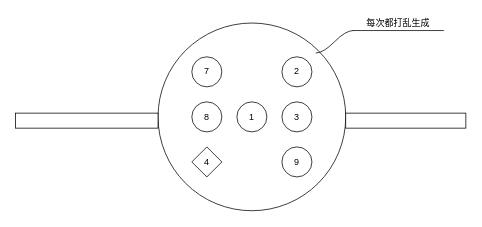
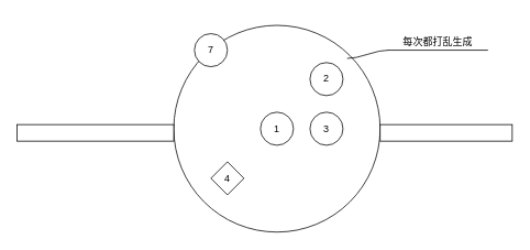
- <mxCell id="12" value="每次都打乱生成" style="whiteSpace=wrap;html=1;shape=partialRectangle;top=0;left=0;bottom=1;right=0;points=[[0,1],[1,1]];fillColor=none;align=center;verticalAlign=bottom;routingCenterY=0.5;snapToPoint=1;recursiveResize=0;autosize=1;treeFolding=1;treeMoving=1;newEdgeStyle={&quot;edgeStyle&quot;:&quot;entityRelationEdgeStyle&quot;,&quot;startArrow&quot;:&quot;none&quot;,&quot;endArrow&quot;:&quot;none&quot;,&quot;segment&quot;:10,&quot;curved&quot;:1};" vertex="1" parent="1"><mxGeometry x="470" y="20" width="120" height="20" as="geometry" /></mxCell>
+ <mxCell id="12" value="每次都打乱生成" style="whiteSpace=wrap;html=1;shape=partialRectangle;top=0;left=0;bottom=1;right=0;points=[[0,1],[1,1]];fillColor=none;align=center;verticalAlign=bottom;routingCenterY=0.5;snapToPoint=1;recursiveResize=0;autosize=1;treeFolding=1;treeMoving=1;newEdgeStyle={&quot;edgeStyle&quot;:&quot;entityRelationEdgeStyle&quot;,&quot;startArrow&quot;:&quot;none&quot;,&quot;endArrow&quot;:&quot;none&quot;,&quot;segment&quot;:10,&quot;curved&quot;:1};" vertex="1" parent="1"><mxGeometry x="470" y="40" width="120" height="20" as="geometry" /></mxCell>
- <mxCell id="5" value="7" style="ellipse;whiteSpace=wrap;html=1;aspect=fixed;" vertex="1" parent="1"><mxGeometry x="255" y="75" width="40" height="40" as="geometry" /></mxCell>
+ <mxCell id="5" value="7" style="ellipse;whiteSpace=wrap;html=1;aspect=fixed;" vertex="1" parent="1"><mxGeometry x="235" y="40" width="40" height="40" as="geometry" /></mxCell>
- <mxCell id="7" value="8" style="ellipse;whiteSpace=wrap;html=1;aspect=fixed;" vertex="1" parent="1"><mxGeometry x="255" y="135" width="40" height="40" as="geometry" /></mxCell>
- <mxCell id="11" value="9" style="ellipse;whiteSpace=wrap;html=1;aspect=fixed;" vertex="1" parent="1"><mxGeometry x="375" y="195" width="40" height="40" as="geometry" /></mxCell>
